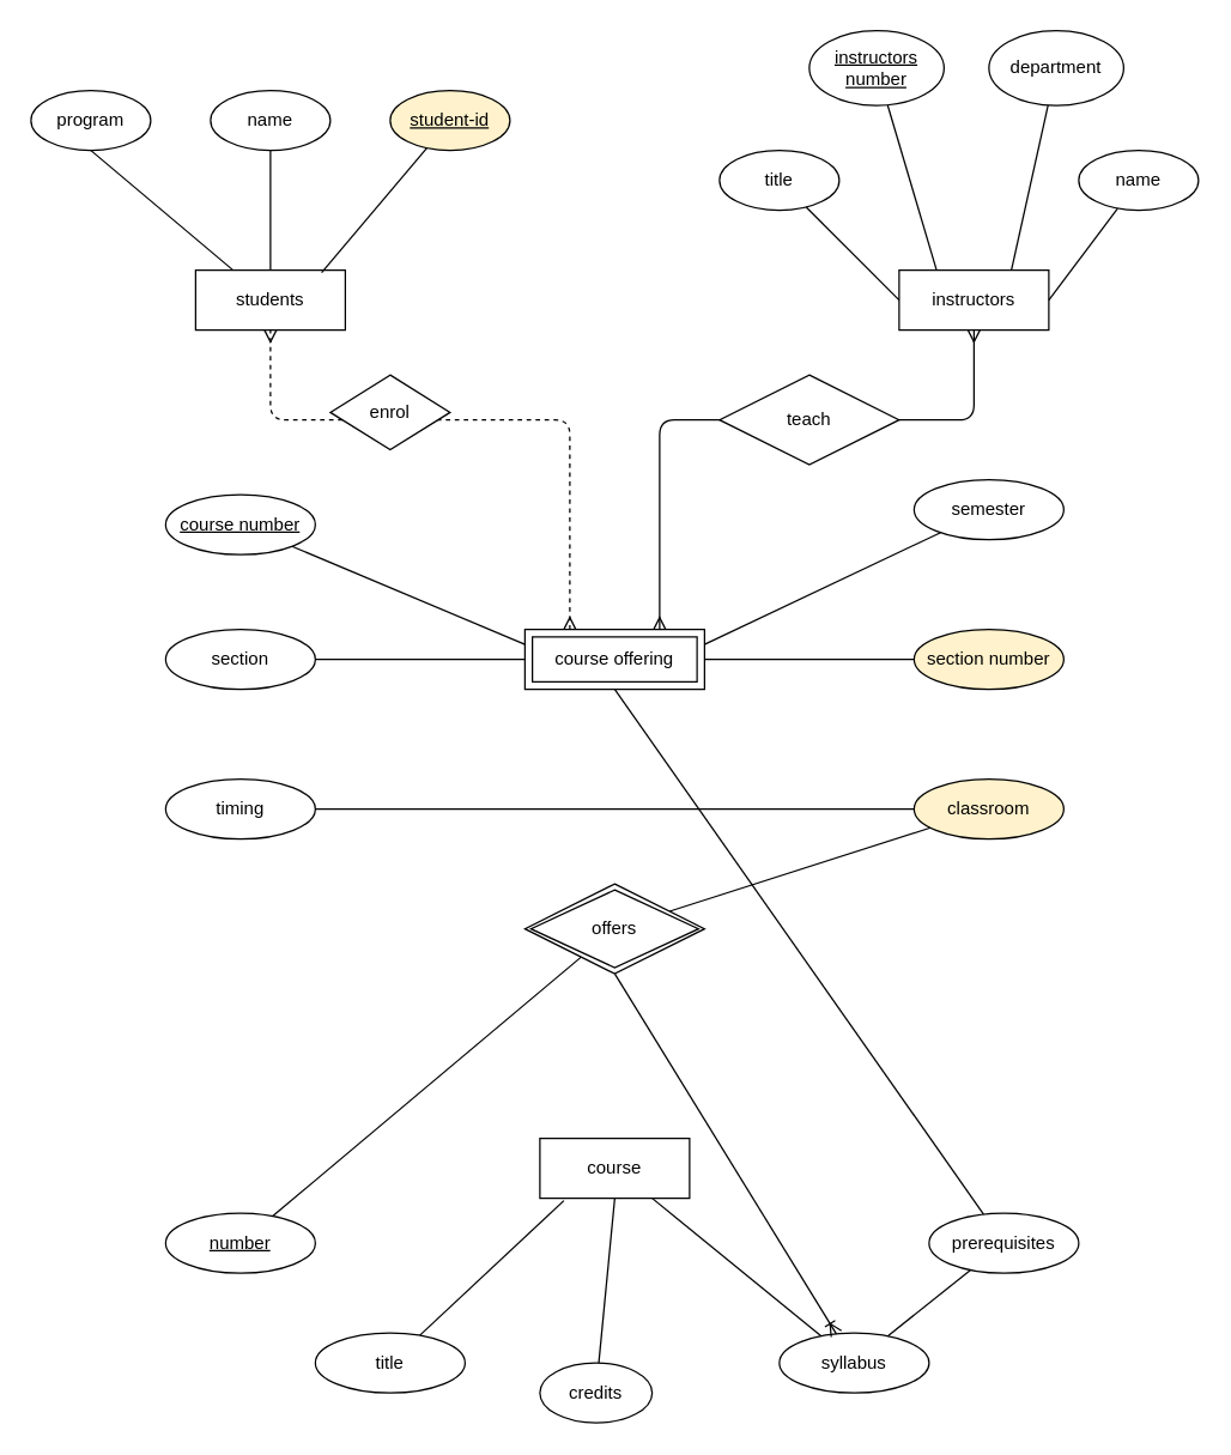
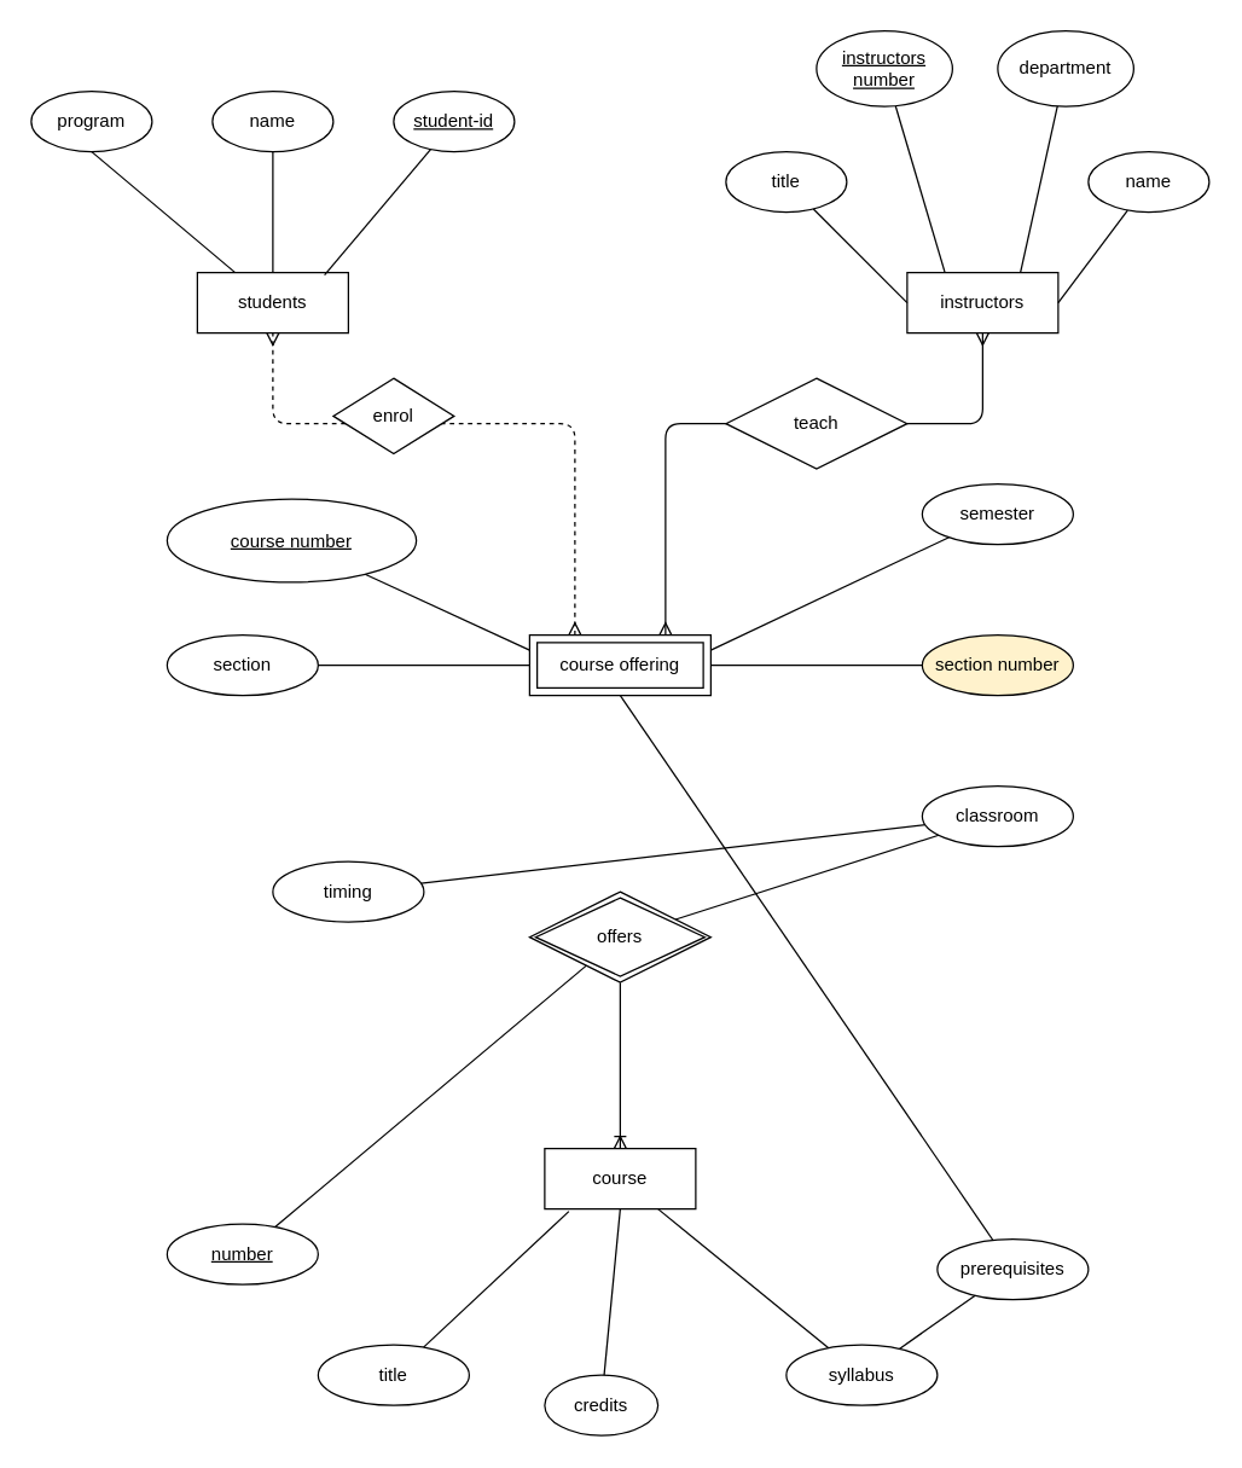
- <mxCell id="7" value="student-id" style="ellipse;whiteSpace=wrap;html=1;align=center;fontStyle=4;fillColor=#fff2cc;" vertex="1" parent="1"><mxGeometry x="260" y="60" width="80" height="40" as="geometry" /></mxCell>
+ <mxCell id="7" value="student-id" style="ellipse;whiteSpace=wrap;html=1;align=center;fontStyle=4;" vertex="1" parent="1"><mxGeometry x="260" y="60" width="80" height="40" as="geometry" /></mxCell>
- <mxCell id="29" value="course number" style="ellipse;whiteSpace=wrap;html=1;align=center;fontStyle=4;" vertex="1" parent="1"><mxGeometry x="110" y="330" width="100" height="40" as="geometry" /></mxCell>
+ <mxCell id="29" value="course number" style="ellipse;whiteSpace=wrap;html=1;align=center;fontStyle=4;" vertex="1" parent="1"><mxGeometry x="110" y="330" width="165" height="55" as="geometry" /></mxCell>
- <mxCell id="37" value="timing" style="ellipse;whiteSpace=wrap;html=1;align=center;" vertex="1" parent="1"><mxGeometry x="110" y="520" width="100" height="40" as="geometry" /></mxCell>
+ <mxCell id="37" value="timing" style="ellipse;whiteSpace=wrap;html=1;align=center;" vertex="1" parent="1"><mxGeometry x="180" y="570" width="100" height="40" as="geometry" /></mxCell>
- <mxCell id="39" value="classroom" style="ellipse;whiteSpace=wrap;html=1;align=center;fillColor=#fff2cc;" vertex="1" parent="1"><mxGeometry x="610" y="520" width="100" height="40" as="geometry" /></mxCell>
+ <mxCell id="39" value="classroom" style="ellipse;whiteSpace=wrap;html=1;align=center;" vertex="1" parent="1"><mxGeometry x="610" y="520" width="100" height="40" as="geometry" /></mxCell>
- <mxCell id="48" value="" style="fontSize=12;html=1;endArrow=ERoneToMany;strokeColor=default;exitX=0.5;exitY=1;exitDx=0;exitDy=0;startArrow=none;" edge="1" parent="1" source="49" target="27"><mxGeometry width="100" height="100" relative="1" as="geometry"><mxPoint x="380" y="690" as="sourcePoint" /><mxPoint x="480" y="590" as="targetPoint" /></mxGeometry></mxCell>
+ <mxCell id="48" value="" style="fontSize=12;html=1;endArrow=ERoneToMany;strokeColor=default;exitX=0.5;exitY=1;exitDx=0;exitDy=0;entryX=0.5;entryY=0;entryDx=0;entryDy=0;startArrow=none;" edge="1" parent="1" source="49" target="4"><mxGeometry width="100" height="100" relative="1" as="geometry"><mxPoint x="380" y="690" as="sourcePoint" /><mxPoint x="480" y="590" as="targetPoint" /></mxGeometry></mxCell>
- <mxCell id="25" value="prerequisites" style="ellipse;whiteSpace=wrap;html=1;align=center;" vertex="1" parent="1"><mxGeometry x="620" y="810" width="100" height="40" as="geometry" /></mxCell>
+ <mxCell id="25" value="prerequisites" style="ellipse;whiteSpace=wrap;html=1;align=center;" vertex="1" parent="1"><mxGeometry x="620" y="820" width="100" height="40" as="geometry" /></mxCell>
